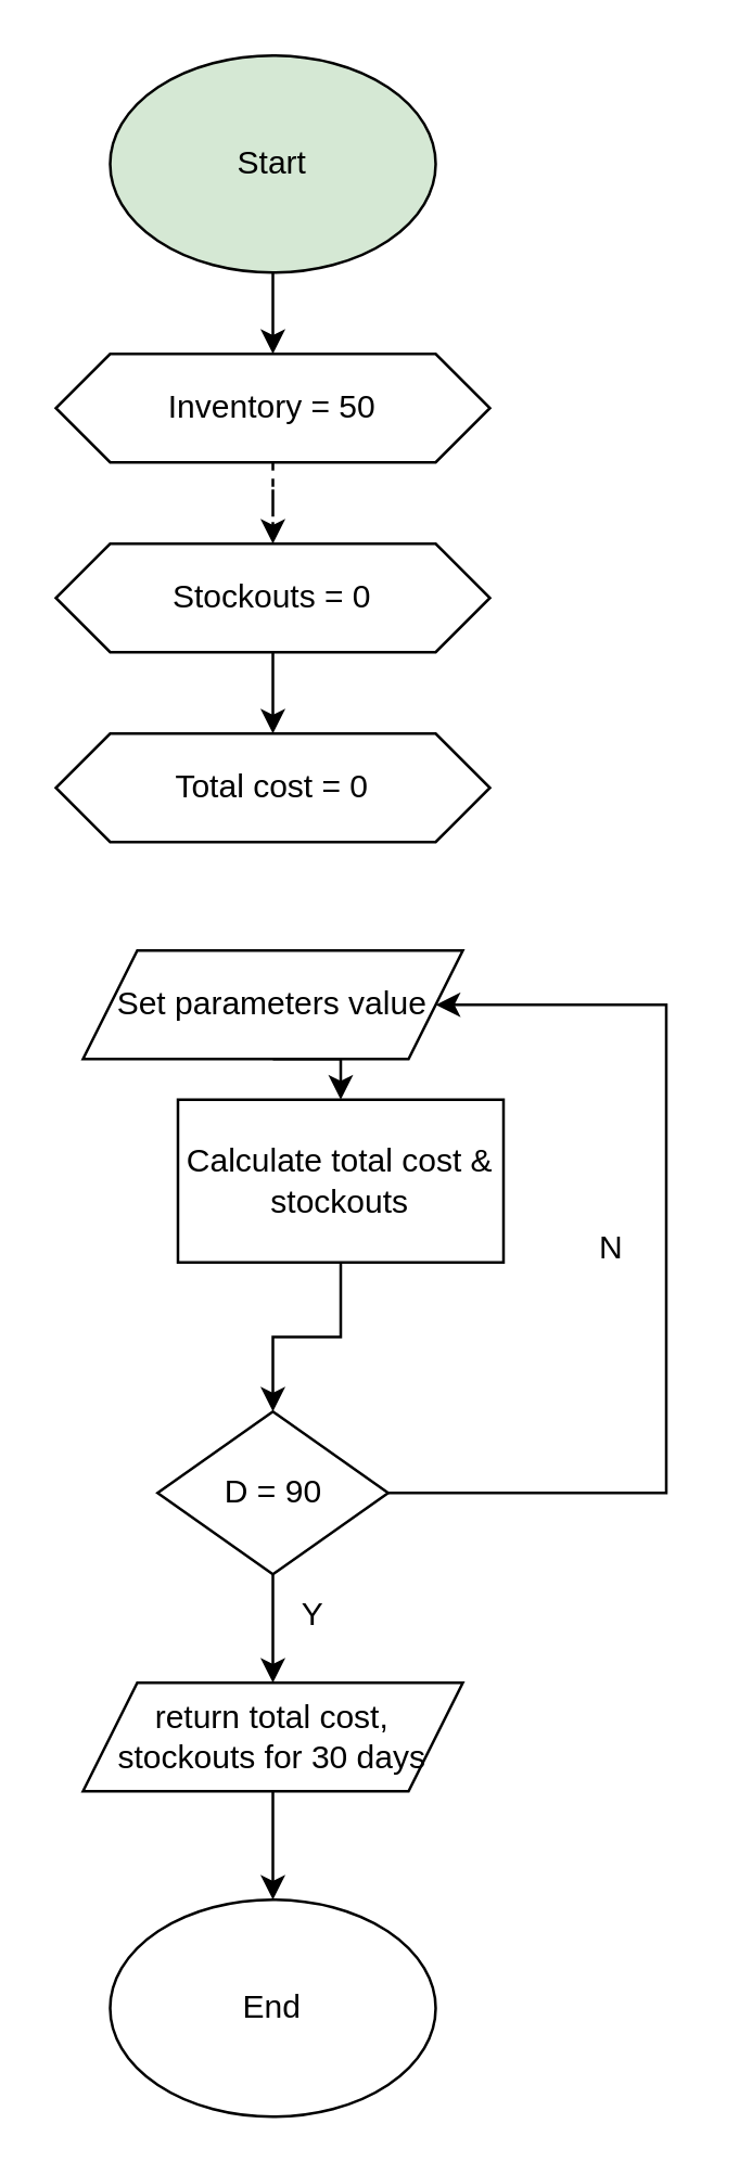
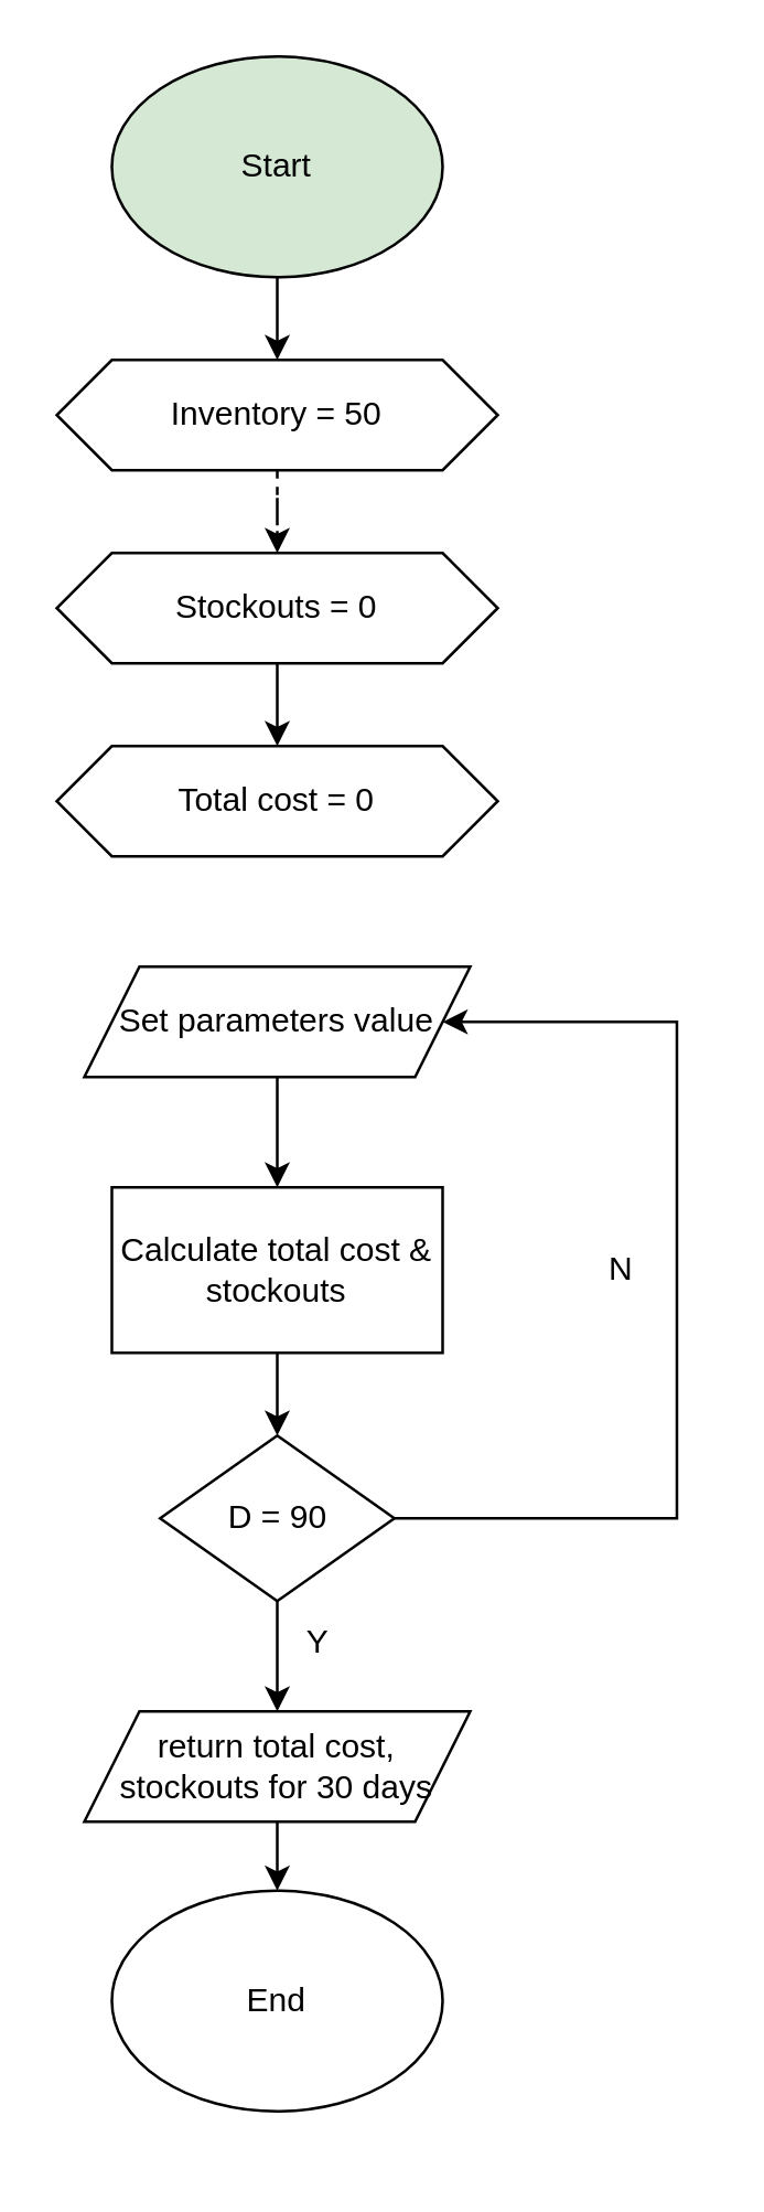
- <mxCell id="20" value="Calculate total cost &amp;amp; stockouts" style="rounded=0;whiteSpace=wrap;html=1;" vertex="1" parent="1"><mxGeometry x="65" y="405" width="120" height="60" as="geometry" /></mxCell>
+ <mxCell id="20" value="Calculate total cost &amp;amp; stockouts" style="rounded=0;whiteSpace=wrap;html=1;" vertex="1" parent="1"><mxGeometry x="40" y="430" width="120" height="60" as="geometry" /></mxCell>
- <mxCell id="4" value="End" style="ellipse;whiteSpace=wrap;html=1;" vertex="1" parent="1"><mxGeometry x="40" y="700" width="120" height="80" as="geometry" /></mxCell>
+ <mxCell id="4" value="End" style="ellipse;whiteSpace=wrap;html=1;" vertex="1" parent="1"><mxGeometry x="40" y="685" width="120" height="80" as="geometry" /></mxCell>
